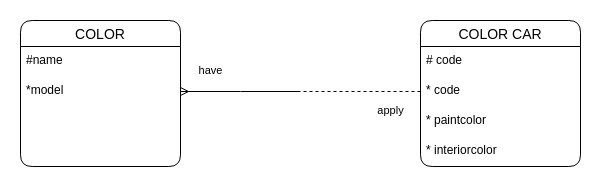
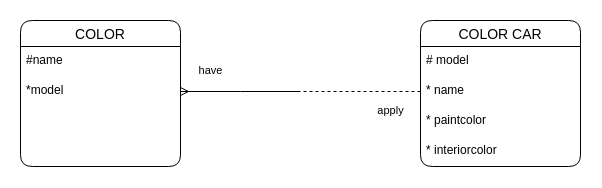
- <mxCell id="8" value="# code" style="text;strokeColor=none;fillColor=none;spacingLeft=4;spacingRight=4;overflow=hidden;rotatable=0;points=[[0,0.5],[1,0.5]];portConstraint=eastwest;fontSize=12;" vertex="1" parent="7"><mxGeometry y="26" width="160" height="30" as="geometry" /></mxCell>
+ <mxCell id="8" value="# model" style="text;strokeColor=none;fillColor=none;spacingLeft=4;spacingRight=4;overflow=hidden;rotatable=0;points=[[0,0.5],[1,0.5]];portConstraint=eastwest;fontSize=12;" vertex="1" parent="7"><mxGeometry y="26" width="160" height="30" as="geometry" /></mxCell>
- <mxCell id="9" value="* code" style="text;strokeColor=none;fillColor=none;spacingLeft=4;spacingRight=4;overflow=hidden;rotatable=0;points=[[0,0.5],[1,0.5]];portConstraint=eastwest;fontSize=12;" vertex="1" parent="7"><mxGeometry y="56" width="160" height="30" as="geometry" /></mxCell>
+ <mxCell id="9" value="* name" style="text;strokeColor=none;fillColor=none;spacingLeft=4;spacingRight=4;overflow=hidden;rotatable=0;points=[[0,0.5],[1,0.5]];portConstraint=eastwest;fontSize=12;" vertex="1" parent="7"><mxGeometry y="56" width="160" height="30" as="geometry" /></mxCell>
